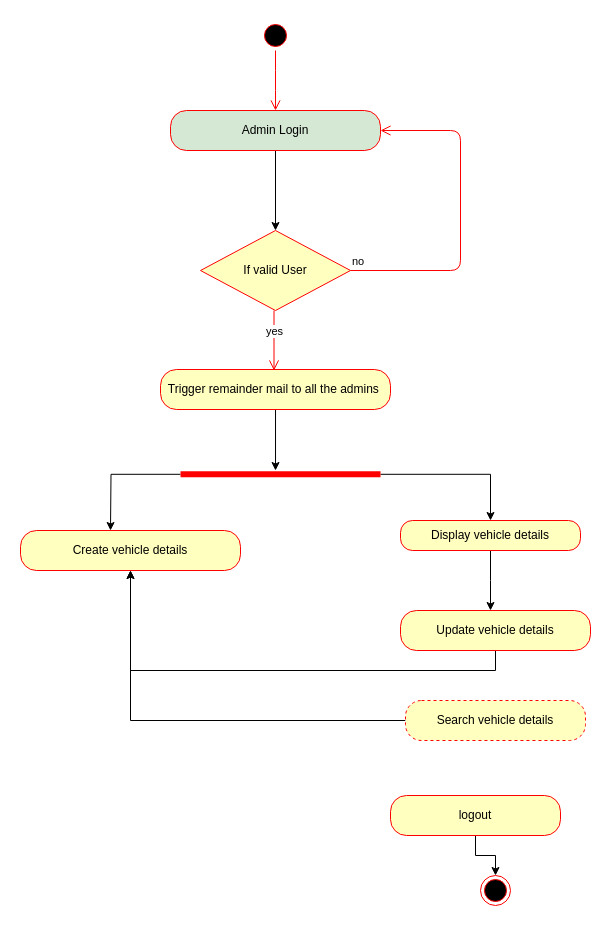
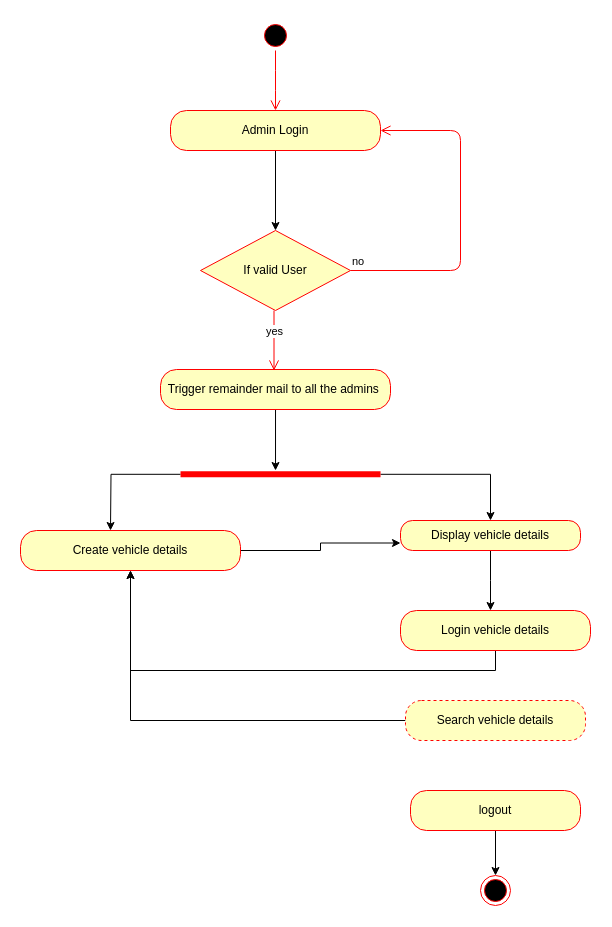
- <mxCell id="6" value="Admin Login" style="rounded=1;whiteSpace=wrap;html=1;arcSize=40;fontColor=#000000;fillColor=#d5e8d4;strokeColor=#ff0000;" vertex="1" parent="1"><mxGeometry x="170" y="110" width="210" height="40" as="geometry" /></mxCell>
+ <mxCell id="6" value="Admin Login" style="rounded=1;whiteSpace=wrap;html=1;arcSize=40;fontColor=#000000;fillColor=#ffffc0;strokeColor=#ff0000;" vertex="1" parent="1"><mxGeometry x="170" y="110" width="210" height="40" as="geometry" /></mxCell>
+ <mxCell id="12" style="edgeStyle=orthogonalEdgeStyle;rounded=0;orthogonalLoop=1;jettySize=auto;html=1;entryX=0;entryY=0.75;entryDx=0;entryDy=0;" edge="1" parent="1" source="13" target="18"><mxGeometry relative="1" as="geometry" /></mxCell>
- <mxCell id="20" value="Update vehicle details" style="rounded=1;whiteSpace=wrap;html=1;arcSize=40;fontColor=#000000;fillColor=#ffffc0;strokeColor=#ff0000;" vertex="1" parent="1"><mxGeometry x="400" y="610" width="190" height="40" as="geometry" /></mxCell>
+ <mxCell id="20" value="Login vehicle details" style="rounded=1;whiteSpace=wrap;html=1;arcSize=40;fontColor=#000000;fillColor=#ffffc0;strokeColor=#ff0000;" vertex="1" parent="1"><mxGeometry x="400" y="610" width="190" height="40" as="geometry" /></mxCell>
- <mxCell id="24" value="logout" style="rounded=1;whiteSpace=wrap;html=1;arcSize=40;fontColor=#000000;fillColor=#ffffc0;strokeColor=#ff0000;" vertex="1" parent="1"><mxGeometry x="390" y="795" width="170" height="40" as="geometry" /></mxCell>
+ <mxCell id="24" value="logout" style="rounded=1;whiteSpace=wrap;html=1;arcSize=40;fontColor=#000000;fillColor=#ffffc0;strokeColor=#ff0000;" vertex="1" parent="1"><mxGeometry x="410" y="790" width="170" height="40" as="geometry" /></mxCell>
